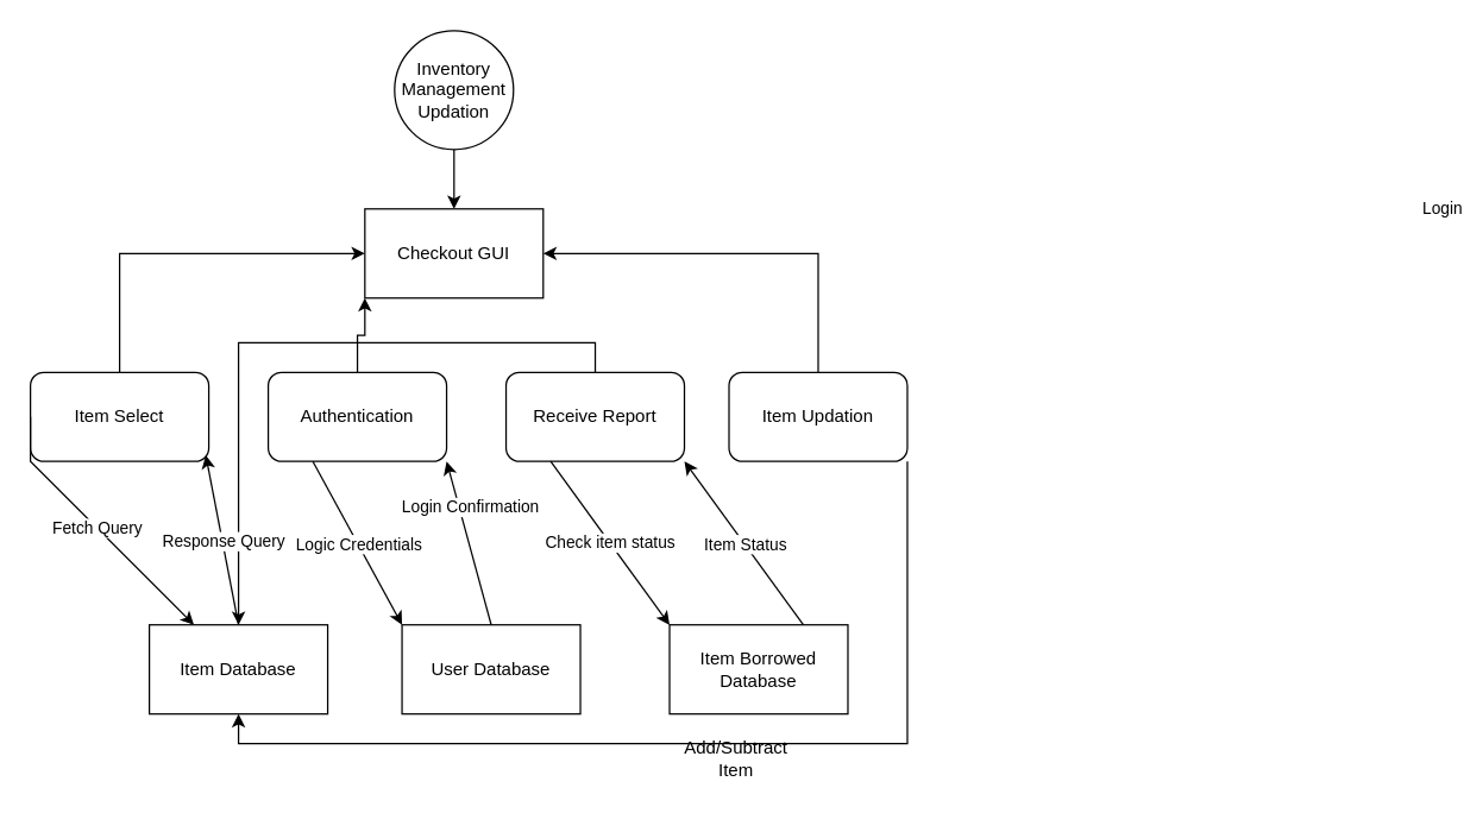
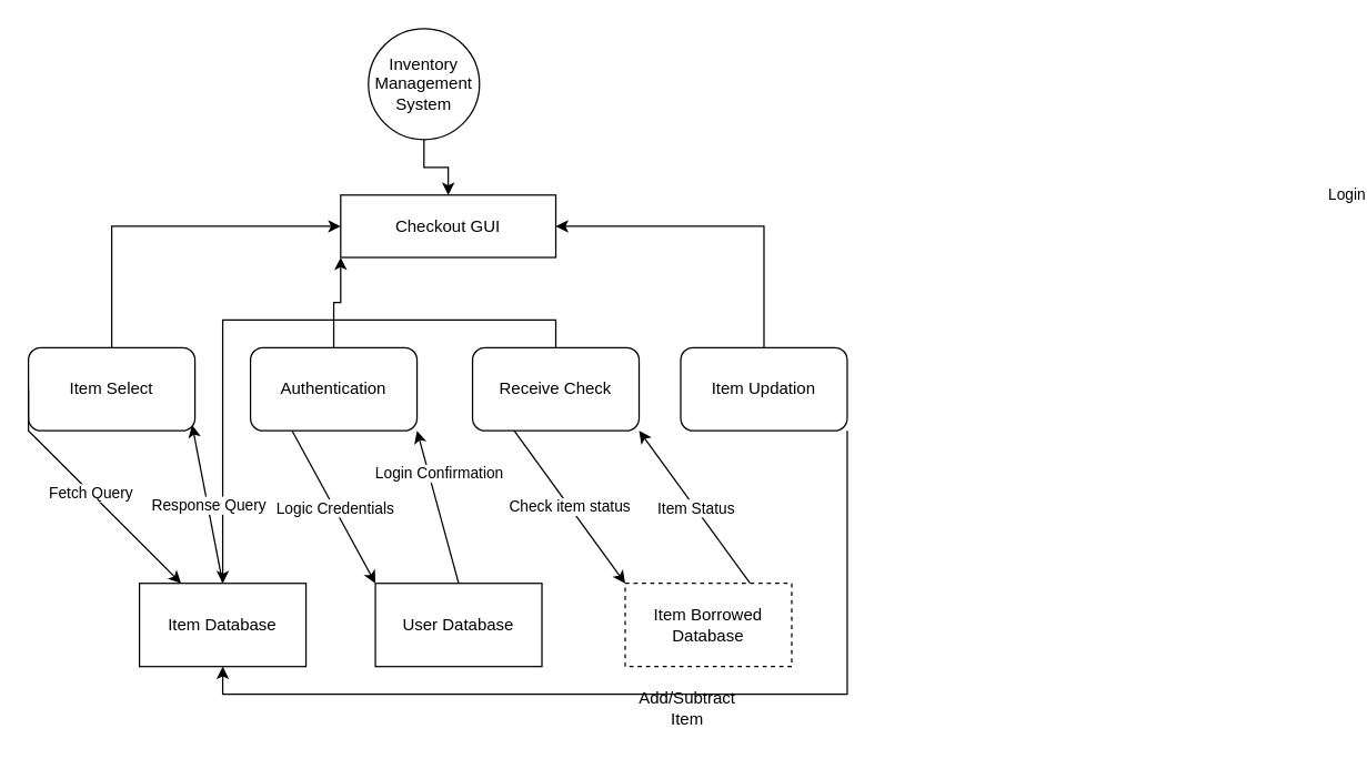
- <mxCell id="3" value="Inventory Management Updation" style="ellipse;whiteSpace=wrap;html=1;aspect=fixed;" vertex="1" parent="1"><mxGeometry x="265" y="20" width="80" height="80" as="geometry" /></mxCell>
+ <mxCell id="3" value="Inventory Management System" style="ellipse;whiteSpace=wrap;html=1;aspect=fixed;" vertex="1" parent="1"><mxGeometry x="265" y="20" width="80" height="80" as="geometry" /></mxCell>
- <mxCell id="4" value="Checkout GUI" style="rounded=1;whiteSpace=wrap;html=1;arcSize=0;" vertex="1" parent="1"><mxGeometry x="245" y="140" width="120" height="60" as="geometry" /></mxCell>
+ <mxCell id="4" value="Checkout GUI" style="rounded=1;whiteSpace=wrap;html=1;arcSize=0;" vertex="1" parent="1"><mxGeometry x="245" y="140" width="155" height="45" as="geometry" /></mxCell>
- <mxCell id="10" value="Receive Report" style="rounded=1;whiteSpace=wrap;html=1;" vertex="1" parent="1"><mxGeometry x="340" y="250" width="120" height="60" as="geometry" /></mxCell>
+ <mxCell id="10" value="Receive Check" style="rounded=1;whiteSpace=wrap;html=1;" vertex="1" parent="1"><mxGeometry x="340" y="250" width="120" height="60" as="geometry" /></mxCell>
- <mxCell id="24" value="Item Borrowed Database" style="rounded=0;whiteSpace=wrap;html=1;" vertex="1" parent="1"><mxGeometry x="450" y="420" width="120" height="60" as="geometry" /></mxCell>
+ <mxCell id="24" value="Item Borrowed Database" style="rounded=0;whiteSpace=wrap;html=1;dashed=1;" vertex="1" parent="1"><mxGeometry x="450" y="420" width="120" height="60" as="geometry" /></mxCell>
